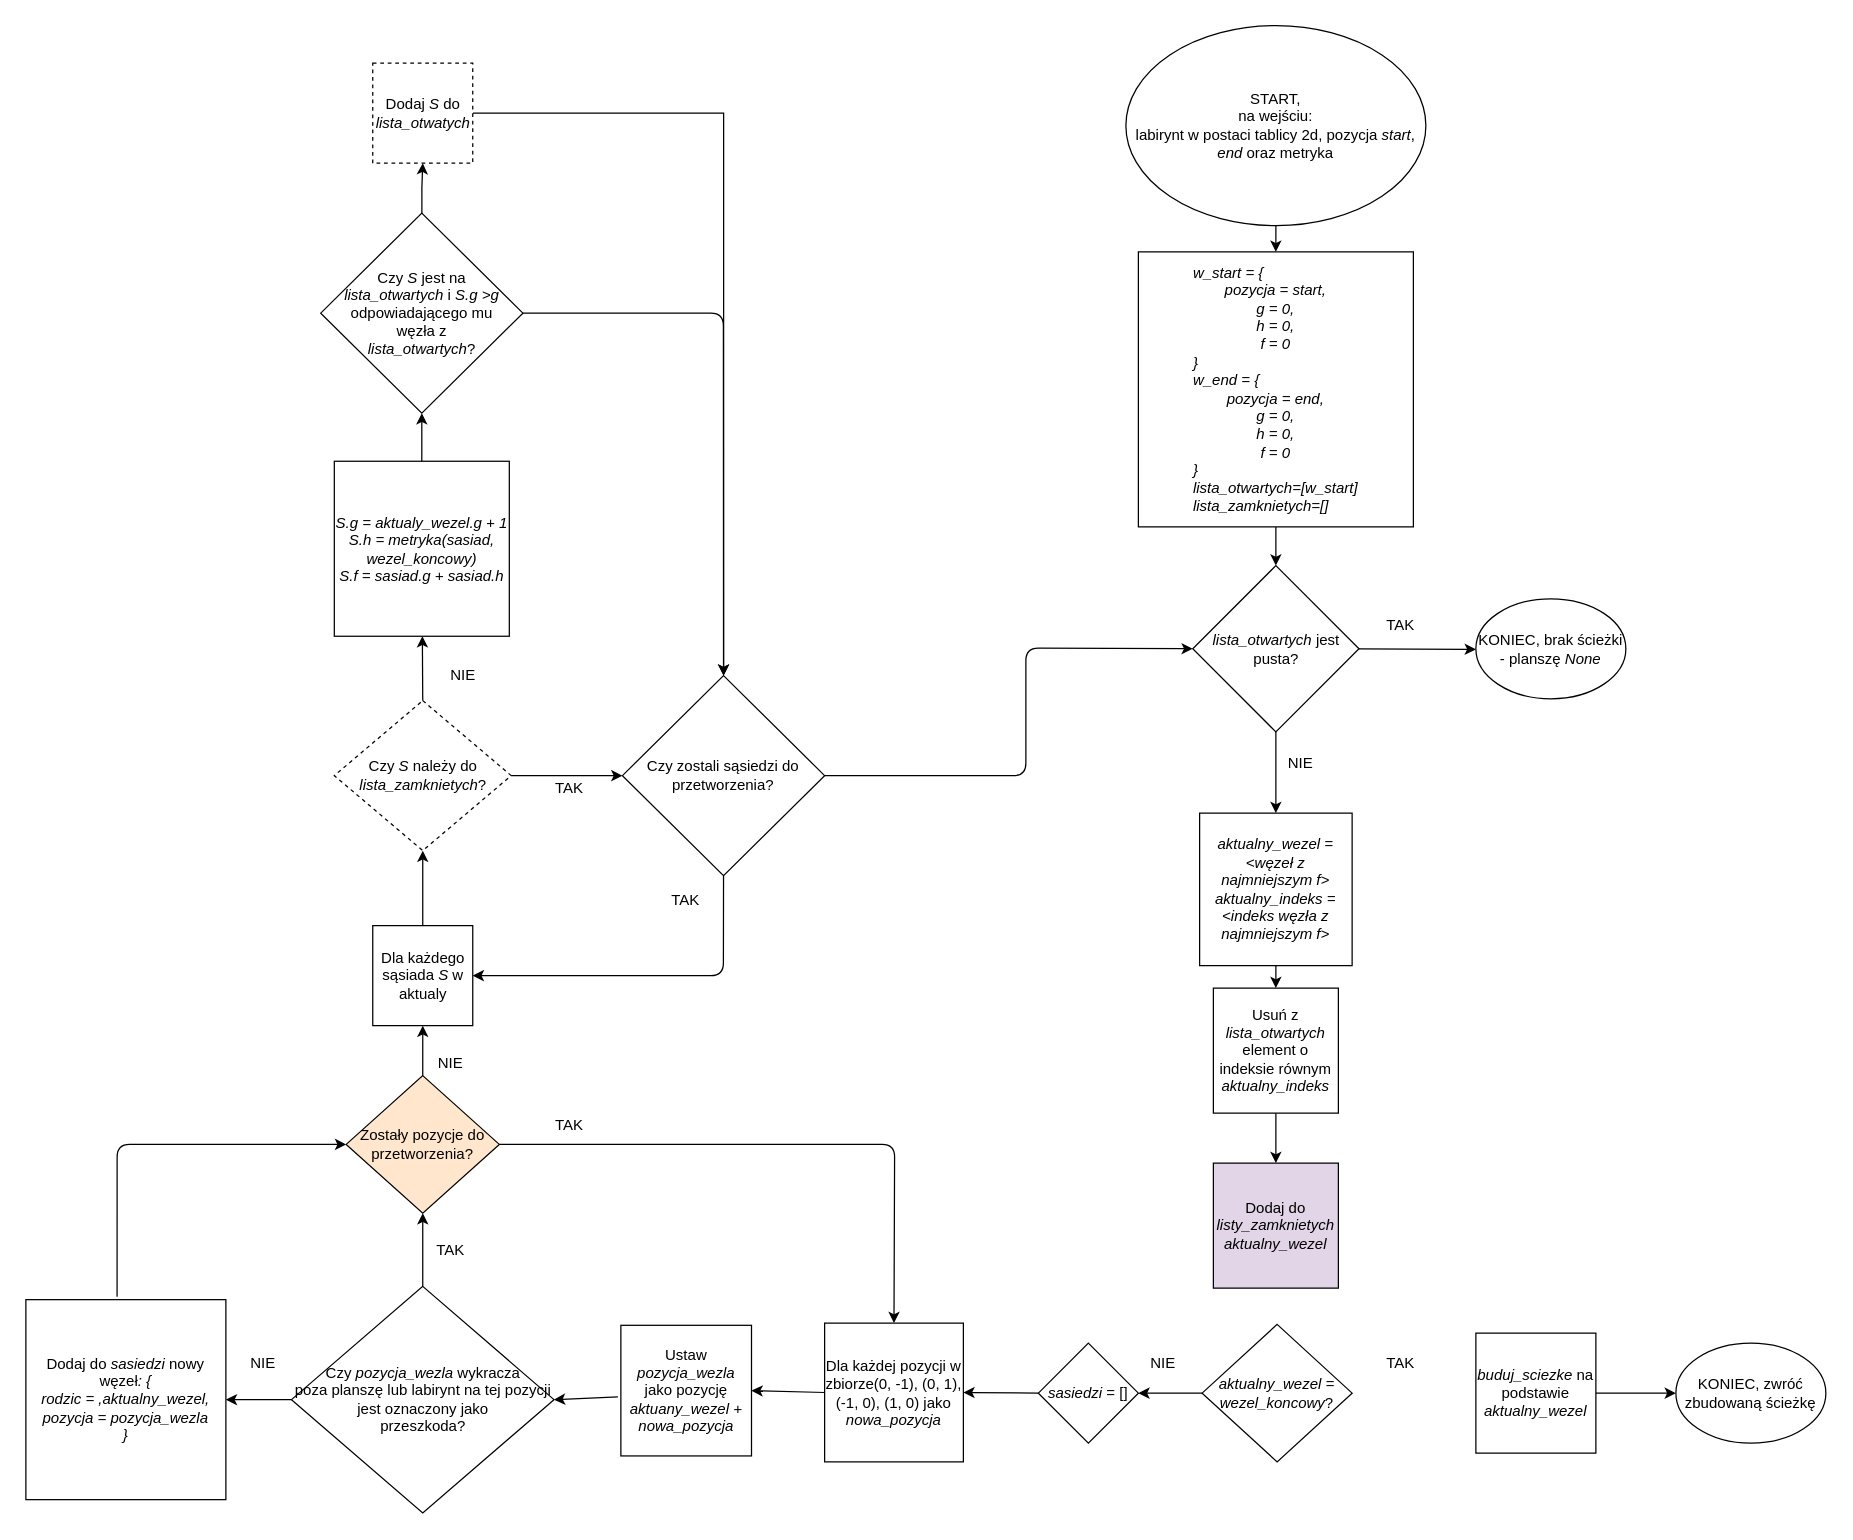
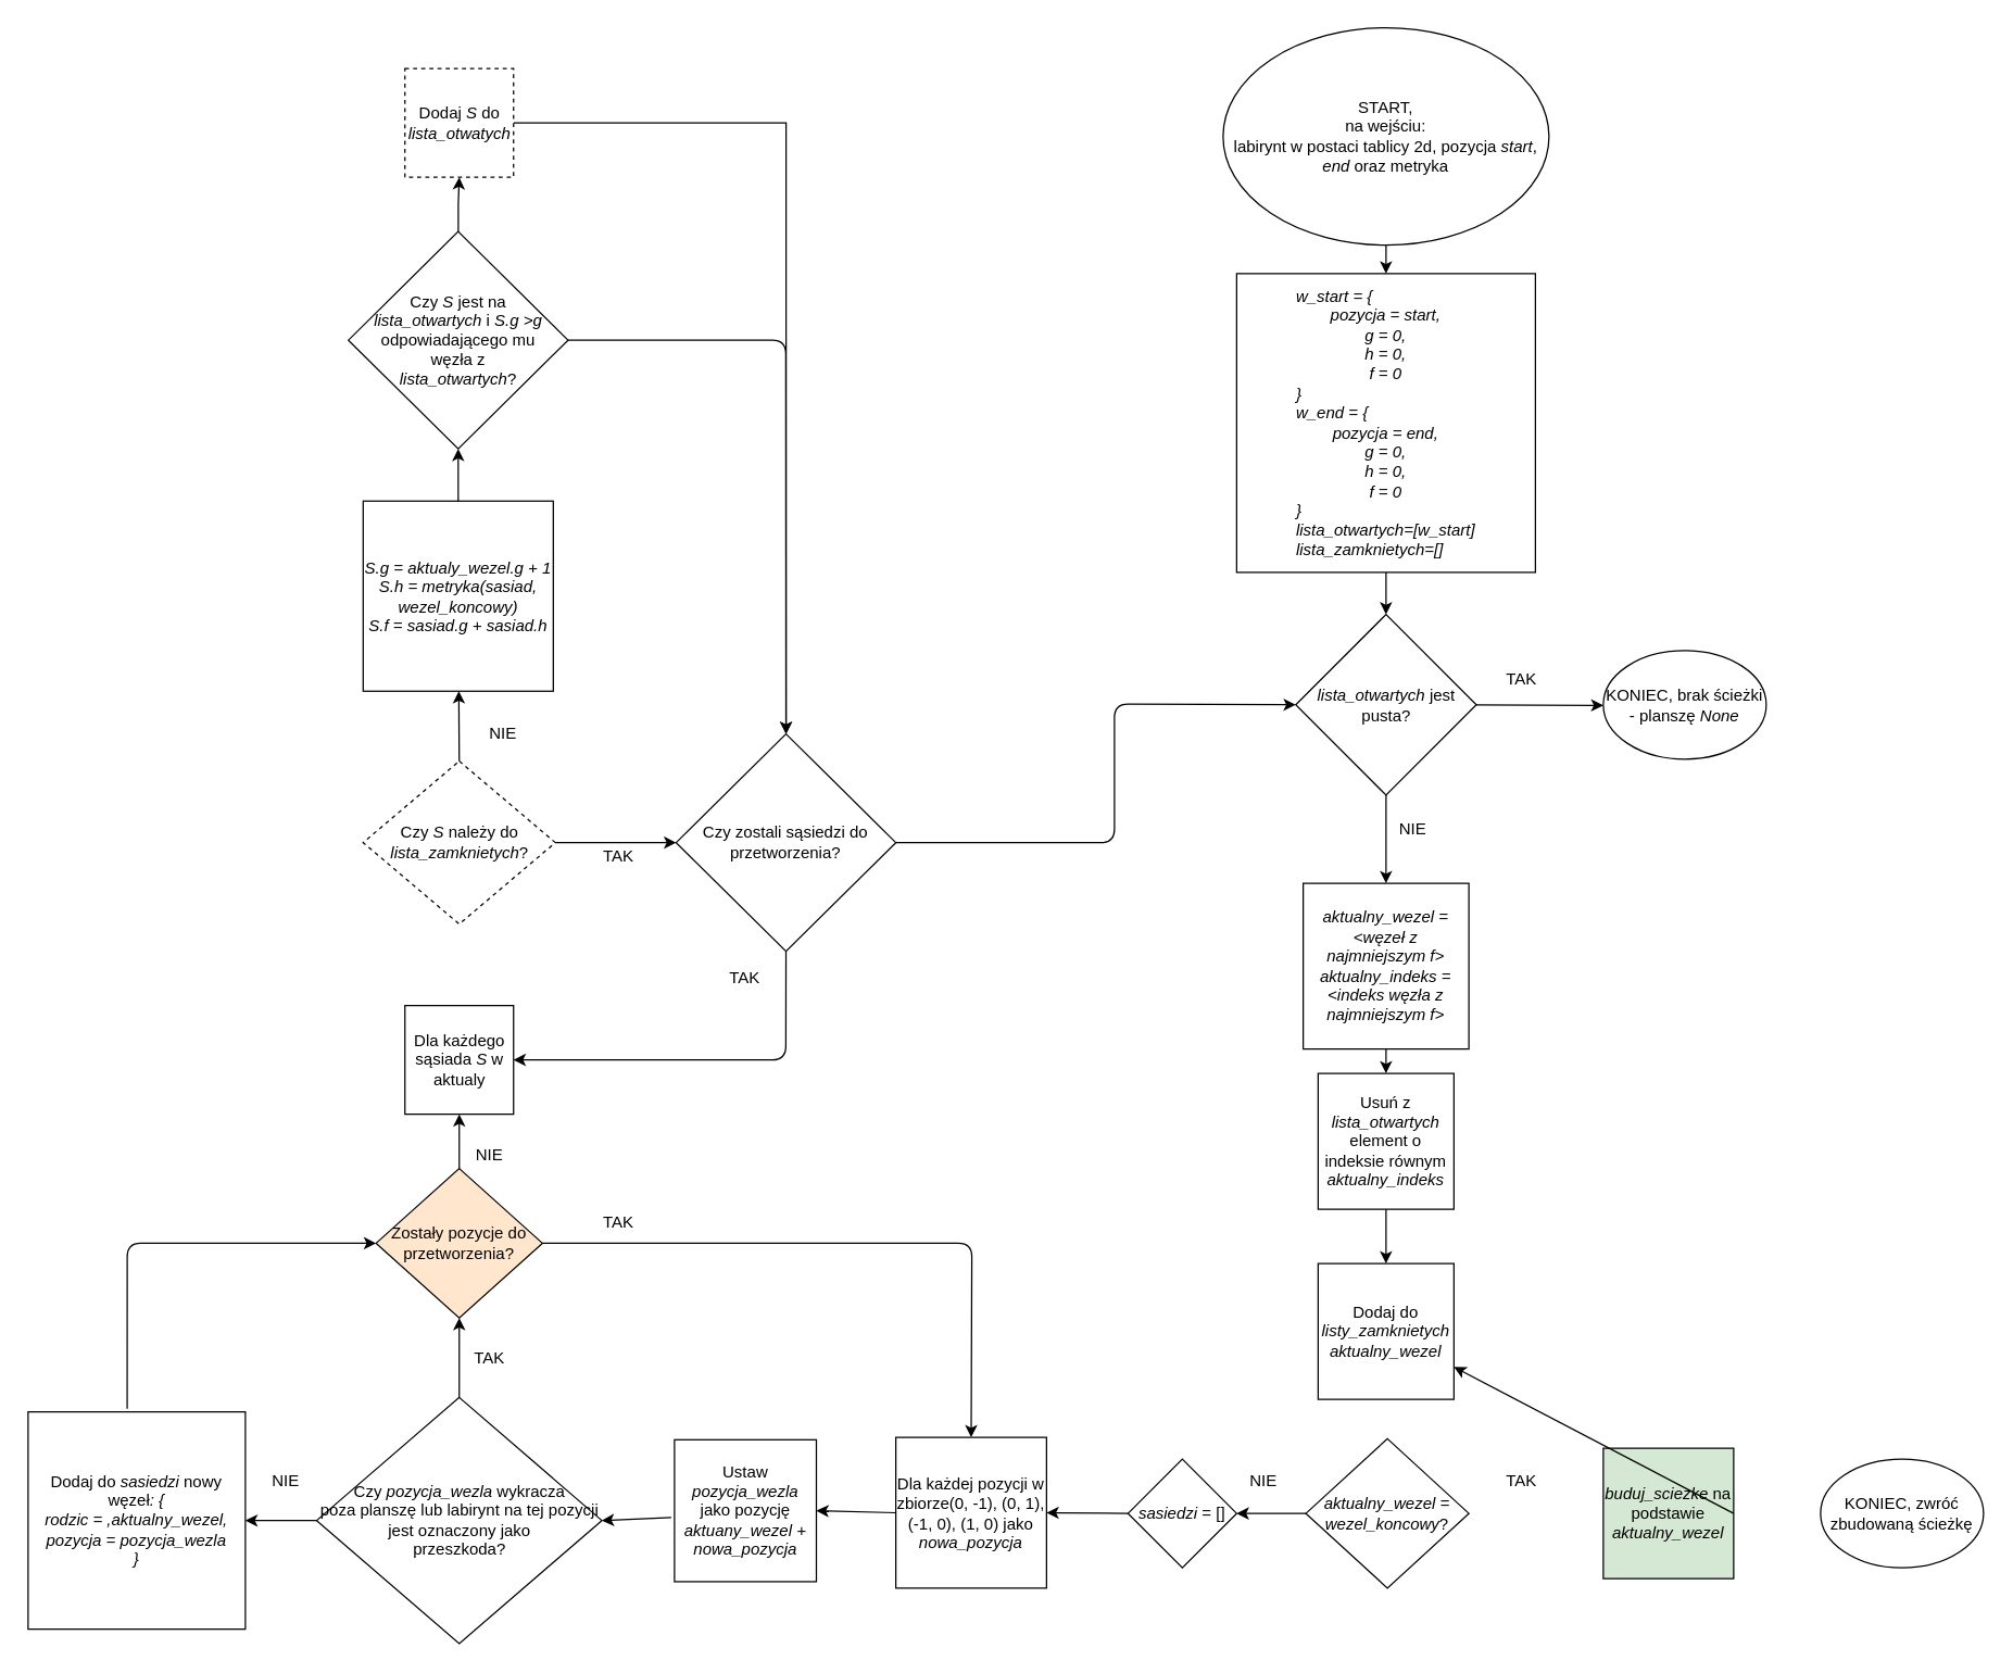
- <mxCell id="46" value="" style="endArrow=classic;html=1;entryX=0.5;entryY=1;entryDx=0;entryDy=0;exitX=0.5;exitY=0;exitDx=0;exitDy=0;" edge="1" parent="1" source="41" target="43"><mxGeometry width="50" height="50" relative="1" as="geometry"><mxPoint x="380" y="820" as="sourcePoint" /><mxPoint x="430" y="770" as="targetPoint" /></mxGeometry></mxCell>
- <mxCell id="13" value="Dodaj do &lt;i&gt;listy_zamknietych&lt;/i&gt; &lt;i&gt;aktualny_wezel&lt;/i&gt;" style="whiteSpace=wrap;html=1;aspect=fixed;fillColor=#e1d5e7;" vertex="1" parent="1"><mxGeometry x="970" y="930" width="100" height="100" as="geometry" /></mxCell>
+ <mxCell id="13" value="Dodaj do &lt;i&gt;listy_zamknietych&lt;/i&gt; &lt;i&gt;aktualny_wezel&lt;/i&gt;" style="whiteSpace=wrap;html=1;aspect=fixed;" vertex="1" parent="1"><mxGeometry x="970" y="930" width="100" height="100" as="geometry" /></mxCell>
- <mxCell id="16" value="&lt;div&gt;&lt;i&gt;buduj_sciezke &lt;/i&gt;na podstawie &lt;i&gt;aktualny_wezel&lt;/i&gt;&lt;/div&gt;" style="whiteSpace=wrap;html=1;aspect=fixed;" vertex="1" parent="1"><mxGeometry x="1180" y="1066" width="96" height="96" as="geometry" /></mxCell>
+ <mxCell id="16" value="&lt;div&gt;&lt;i&gt;buduj_sciezke &lt;/i&gt;na podstawie &lt;i&gt;aktualny_wezel&lt;/i&gt;&lt;/div&gt;" style="whiteSpace=wrap;html=1;aspect=fixed;fillColor=#d5e8d4;" vertex="1" parent="1"><mxGeometry x="1180" y="1066" width="96" height="96" as="geometry" /></mxCell>
- <mxCell id="17" value="" style="endArrow=classic;html=1;exitX=1;exitY=0.5;exitDx=0;exitDy=0;" edge="1" parent="1" source="16" target="18"><mxGeometry width="50" height="50" relative="1" as="geometry"><mxPoint x="1310" y="1100" as="sourcePoint" /><mxPoint x="1350" y="1114" as="targetPoint" /></mxGeometry></mxCell>
+ <mxCell id="17" value="" style="endArrow=classic;html=1;exitX=1;exitY=0.5;exitDx=0;exitDy=0;" edge="1" parent="1" source="16" target="13"><mxGeometry width="50" height="50" relative="1" as="geometry"><mxPoint x="1310" y="1100" as="sourcePoint" /><mxPoint x="1350" y="1114" as="targetPoint" /></mxGeometry></mxCell>
